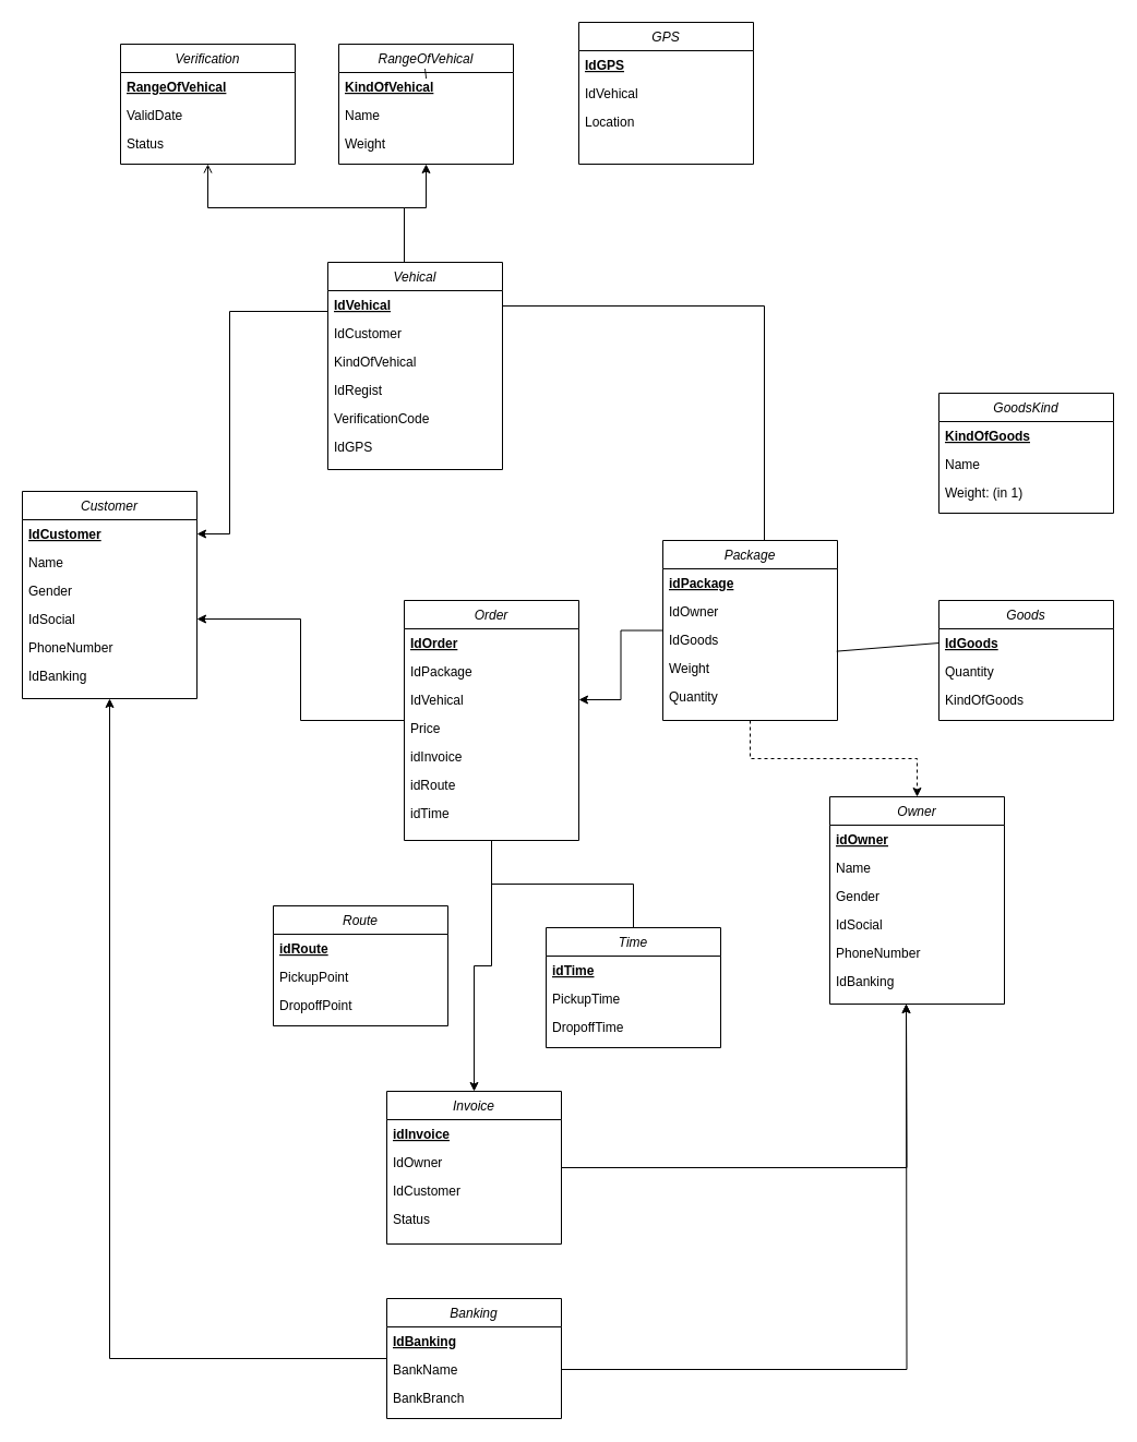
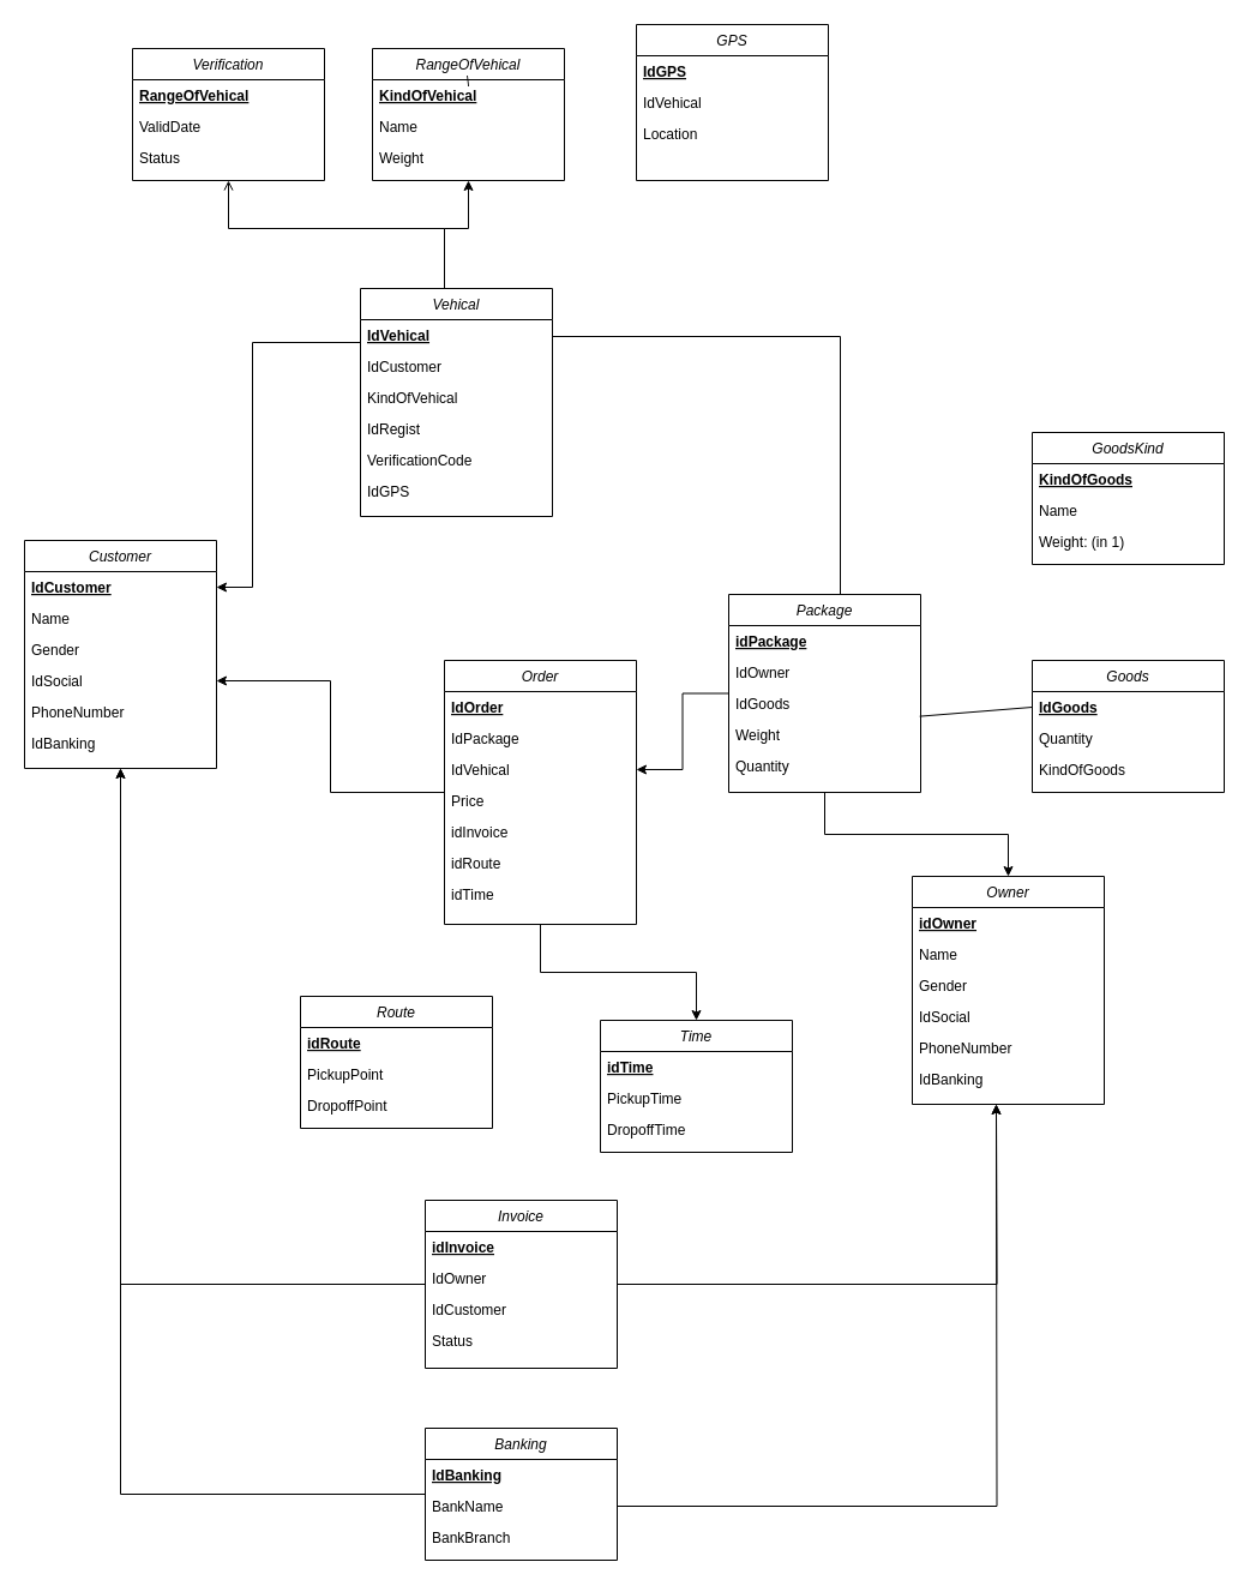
- <mxCell id="38" style="edgeStyle=orthogonalEdgeStyle;rounded=0;orthogonalLoop=1;jettySize=auto;html=1;entryX=0.5;entryY=0;entryDx=0;entryDy=0;dashed=1;" parent="1" source="39" target="76" edge="1"><mxGeometry relative="1" as="geometry" /></mxCell>
+ <mxCell id="38" style="edgeStyle=orthogonalEdgeStyle;rounded=0;orthogonalLoop=1;jettySize=auto;html=1;entryX=0.5;entryY=0;entryDx=0;entryDy=0;" parent="1" source="39" target="76" edge="1"><mxGeometry relative="1" as="geometry" /></mxCell>
- <mxCell id="46" style="edgeStyle=orthogonalEdgeStyle;rounded=0;orthogonalLoop=1;jettySize=auto;html=1;entryX=0.5;entryY=0;entryDx=0;entryDy=0;endArrow=none;" parent="1" source="49" target="65" edge="1"><mxGeometry relative="1" as="geometry" /></mxCell>
+ <mxCell id="46" style="edgeStyle=orthogonalEdgeStyle;rounded=0;orthogonalLoop=1;jettySize=auto;html=1;entryX=0.5;entryY=0;entryDx=0;entryDy=0;" parent="1" source="49" target="65" edge="1"><mxGeometry relative="1" as="geometry" /></mxCell>
- <mxCell id="47" style="edgeStyle=orthogonalEdgeStyle;rounded=0;orthogonalLoop=1;jettySize=auto;html=1;" parent="1" source="49" target="71" edge="1"><mxGeometry relative="1" as="geometry" /></mxCell>
+ <mxCell id="70" style="edgeStyle=orthogonalEdgeStyle;rounded=0;orthogonalLoop=1;jettySize=auto;html=1;entryX=0.5;entryY=1;entryDx=0;entryDy=0;" parent="1" source="71" target="2" edge="1"><mxGeometry relative="1" as="geometry" /></mxCell>
